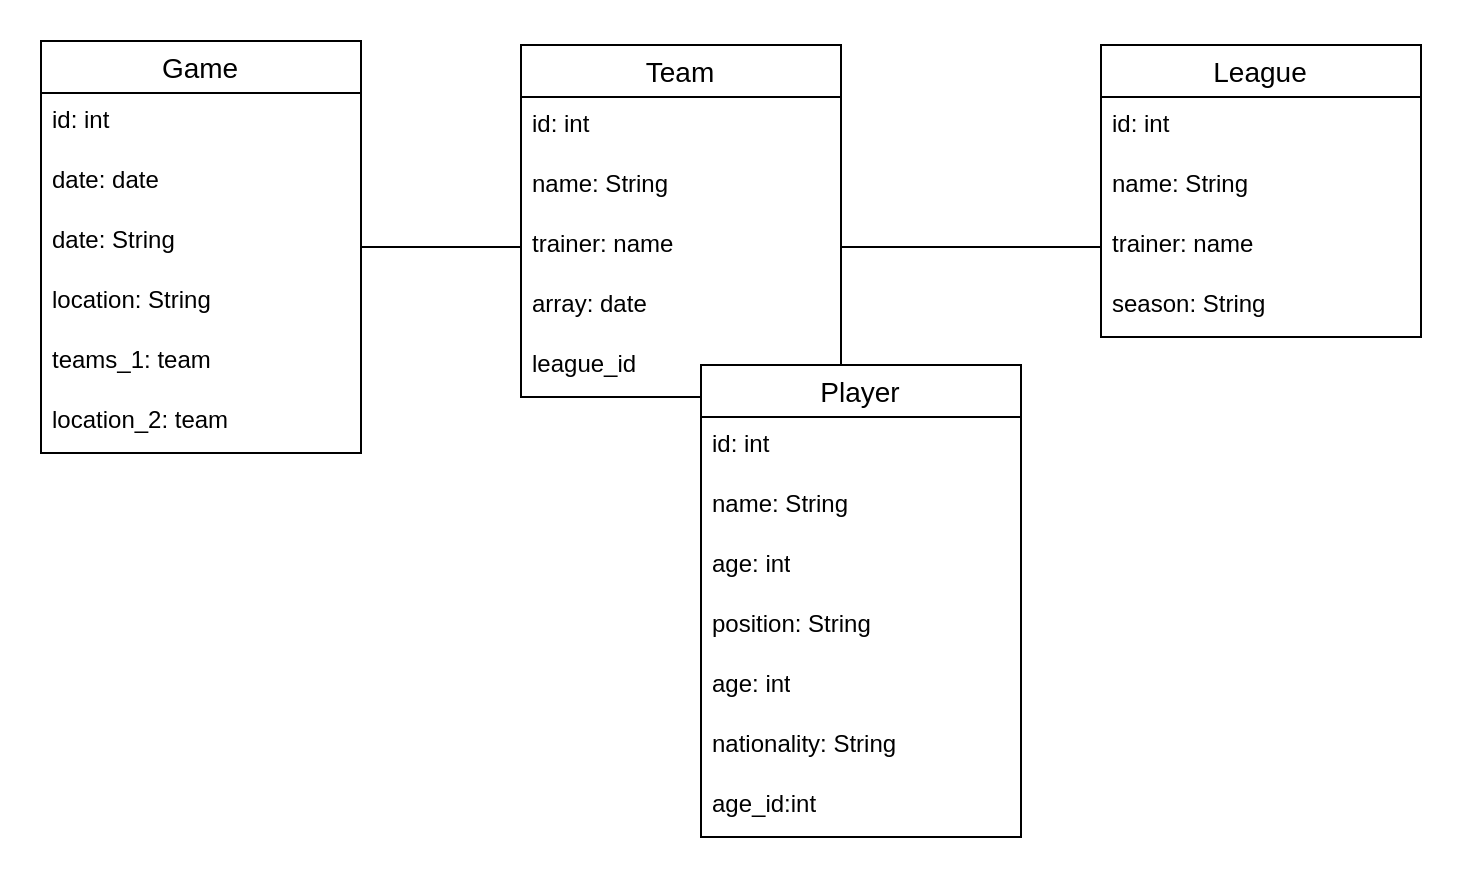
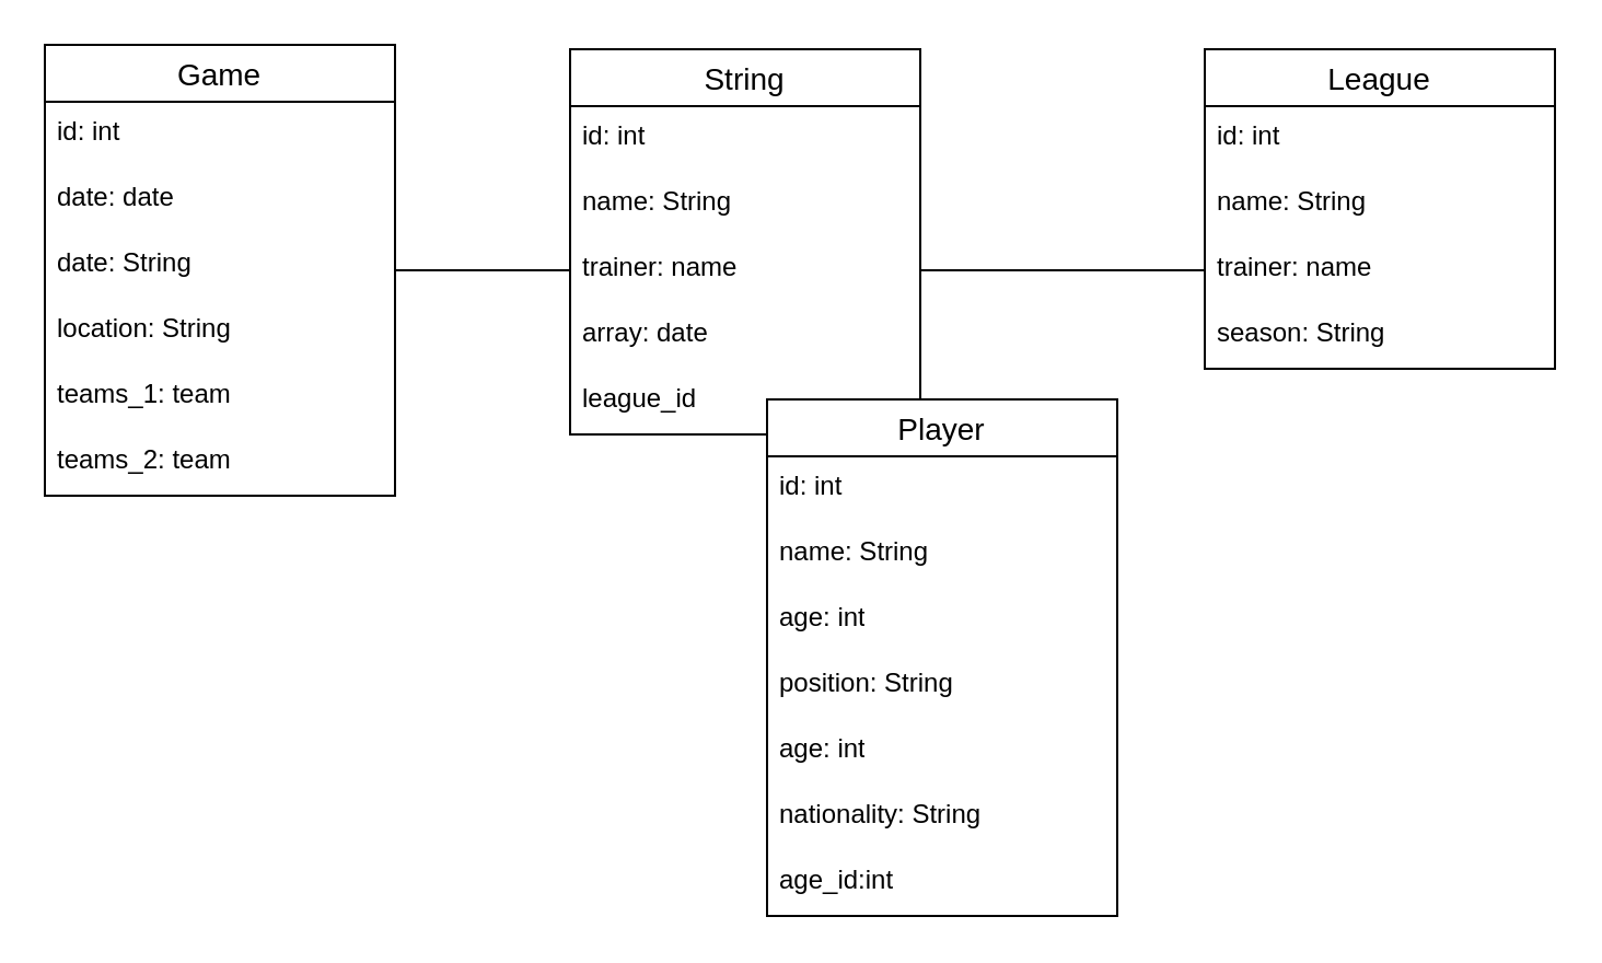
- <mxCell id="14" value="Team" style="swimlane;fontStyle=0;childLayout=stackLayout;horizontal=1;startSize=26;horizontalStack=0;resizeParent=1;resizeParentMax=0;resizeLast=0;collapsible=1;marginBottom=0;align=center;fontSize=14;" parent="1" vertex="1"><mxGeometry x="260" y="22" width="160" height="176" as="geometry" /></mxCell>
+ <mxCell id="14" value="String" style="swimlane;fontStyle=0;childLayout=stackLayout;horizontal=1;startSize=26;horizontalStack=0;resizeParent=1;resizeParentMax=0;resizeLast=0;collapsible=1;marginBottom=0;align=center;fontSize=14;" parent="1" vertex="1"><mxGeometry x="260" y="22" width="160" height="176" as="geometry" /></mxCell>
- <mxCell id="8" value="location_2: team" style="text;strokeColor=none;fillColor=none;spacingLeft=4;spacingRight=4;overflow=hidden;rotatable=0;points=[[0,0.5],[1,0.5]];portConstraint=eastwest;fontSize=12;whiteSpace=wrap;html=1;" vertex="1" parent="2"><mxGeometry y="176" width="160" height="30" as="geometry" /></mxCell>
+ <mxCell id="8" value="teams_2: team" style="text;strokeColor=none;fillColor=none;spacingLeft=4;spacingRight=4;overflow=hidden;rotatable=0;points=[[0,0.5],[1,0.5]];portConstraint=eastwest;fontSize=12;whiteSpace=wrap;html=1;" vertex="1" parent="2"><mxGeometry y="176" width="160" height="30" as="geometry" /></mxCell>
